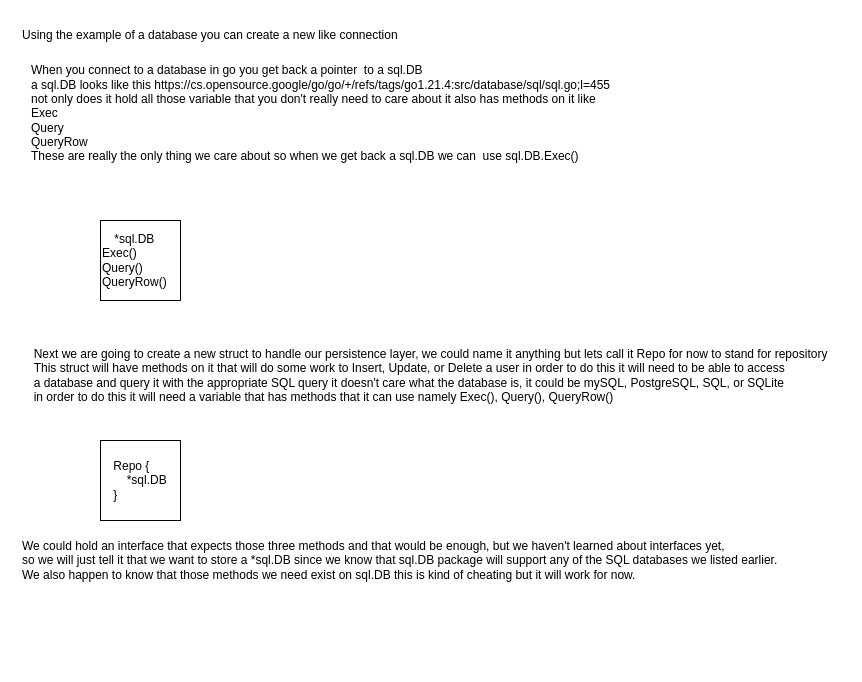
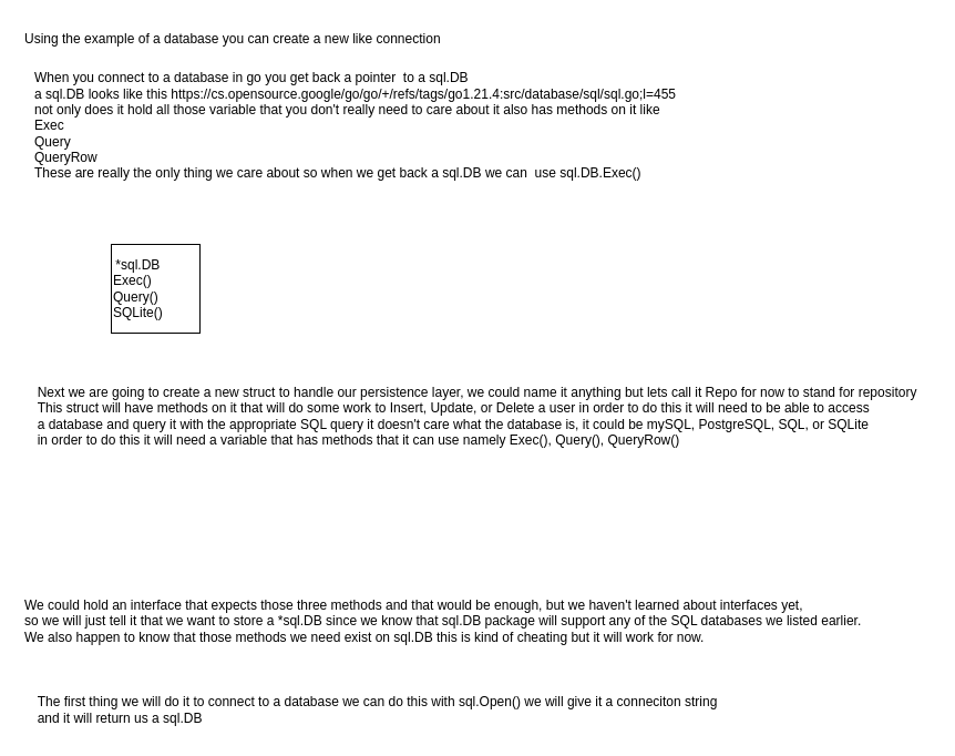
- <mxCell id="4" value="&lt;div style=&quot;text-align: center;&quot;&gt;&lt;span style=&quot;background-color: initial;&quot;&gt;*sql.DB&lt;/span&gt;&lt;/div&gt;Exec()&lt;br&gt;Query()&lt;br&gt;&lt;div style=&quot;&quot;&gt;&lt;span style=&quot;background-color: initial;&quot;&gt;QueryRow()&lt;/span&gt;&lt;/div&gt;" style="whiteSpace=wrap;html=1;aspect=fixed;align=left;" vertex="1" parent="1"><mxGeometry x="100" y="220" width="80" height="80" as="geometry" /></mxCell>
+ <mxCell id="4" value="&lt;div style=&quot;text-align: center;&quot;&gt;&lt;span style=&quot;background-color: initial;&quot;&gt;*sql.DB&lt;/span&gt;&lt;/div&gt;Exec()&lt;br&gt;Query()&lt;br&gt;&lt;div style=&quot;&quot;&gt;&lt;span style=&quot;background-color: initial;&quot;&gt;SQLite()&lt;/span&gt;&lt;/div&gt;" style="whiteSpace=wrap;html=1;aspect=fixed;align=left;" vertex="1" parent="1"><mxGeometry x="100" y="220" width="80" height="80" as="geometry" /></mxCell>
- <mxCell id="6" value="&lt;div style=&quot;text-align: left;&quot;&gt;&lt;span style=&quot;background-color: initial;&quot;&gt;Repo {&lt;/span&gt;&lt;/div&gt;&lt;div style=&quot;text-align: left;&quot;&gt;&amp;nbsp; &amp;nbsp; *sql.DB&lt;/div&gt;&lt;div style=&quot;text-align: left;&quot;&gt;&lt;span style=&quot;background-color: initial;&quot;&gt;}&lt;/span&gt;&lt;/div&gt;" style="whiteSpace=wrap;html=1;aspect=fixed;" vertex="1" parent="1"><mxGeometry x="100" y="440" width="80" height="80" as="geometry" /></mxCell>
+ <mxCell id="8" value="&lt;div style=&quot;text-align: left;&quot;&gt;&lt;span style=&quot;background-color: initial;&quot;&gt;The first thing we will do it to connect to a database we can do this with sql.Open() we will give it a conneciton string&lt;/span&gt;&lt;/div&gt;&lt;div style=&quot;text-align: left;&quot;&gt;&lt;span style=&quot;background-color: initial;&quot;&gt;and it will return us a sql.DB&lt;/span&gt;&lt;/div&gt;" style="text;html=1;align=center;verticalAlign=middle;resizable=0;points=[];autosize=1;strokeColor=none;fillColor=none;" vertex="1" parent="1"><mxGeometry x="20" y="620" width="640" height="40" as="geometry" /></mxCell>
